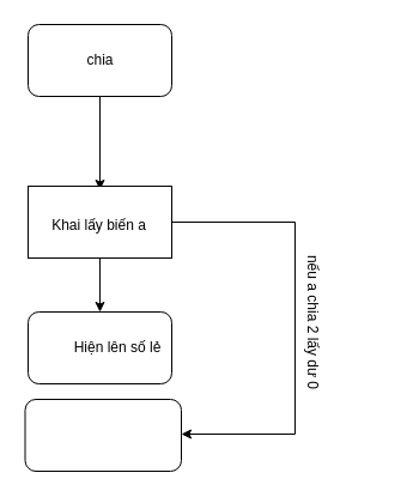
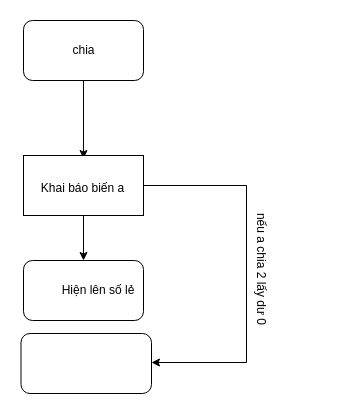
- <mxCell id="9" value="Khai lấy biến a" style="text;html=1;align=center;verticalAlign=middle;whiteSpace=wrap;rounded=0;" vertex="1" parent="1"><mxGeometry x="23" y="158" width="119" height="60" as="geometry" /></mxCell>
+ <mxCell id="9" value="Khai báo biến a" style="text;html=1;align=center;verticalAlign=middle;whiteSpace=wrap;rounded=0;" vertex="1" parent="1"><mxGeometry x="23" y="158" width="119" height="60" as="geometry" /></mxCell>
